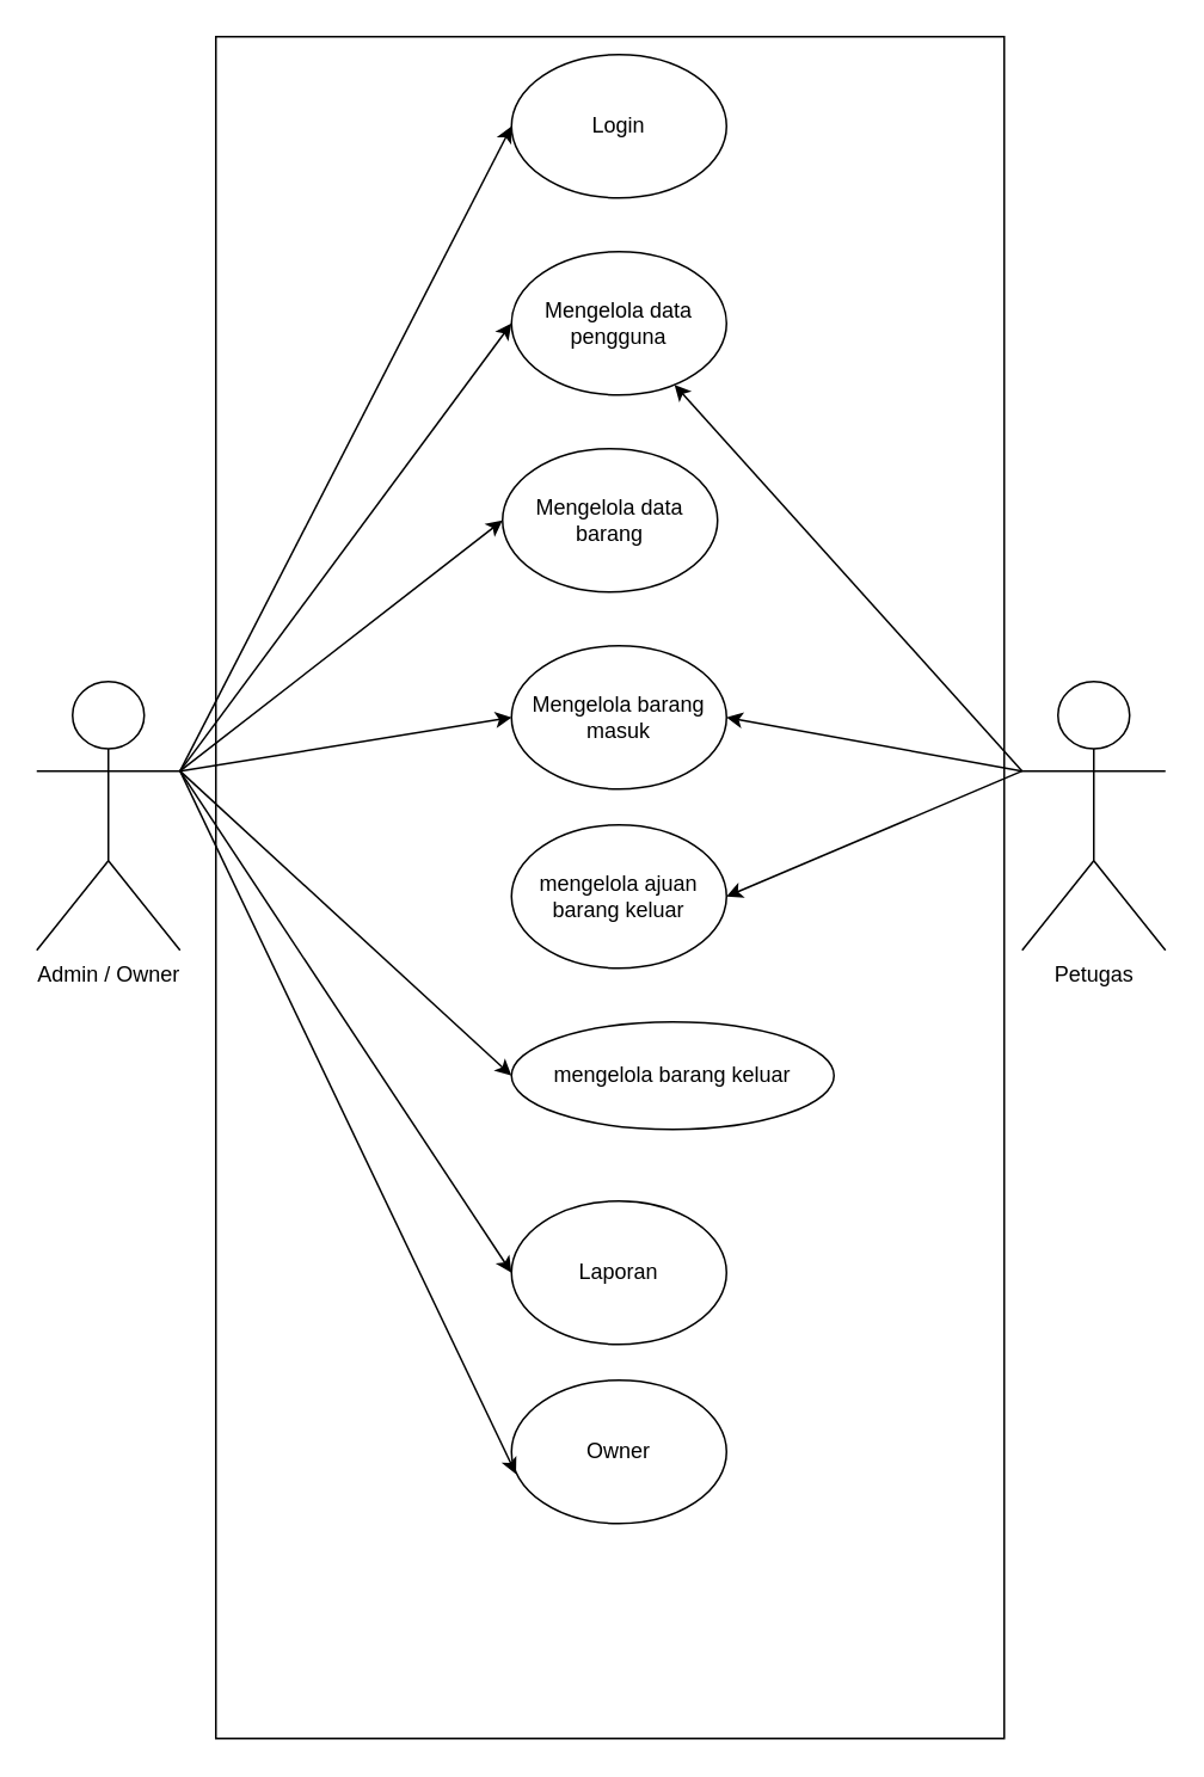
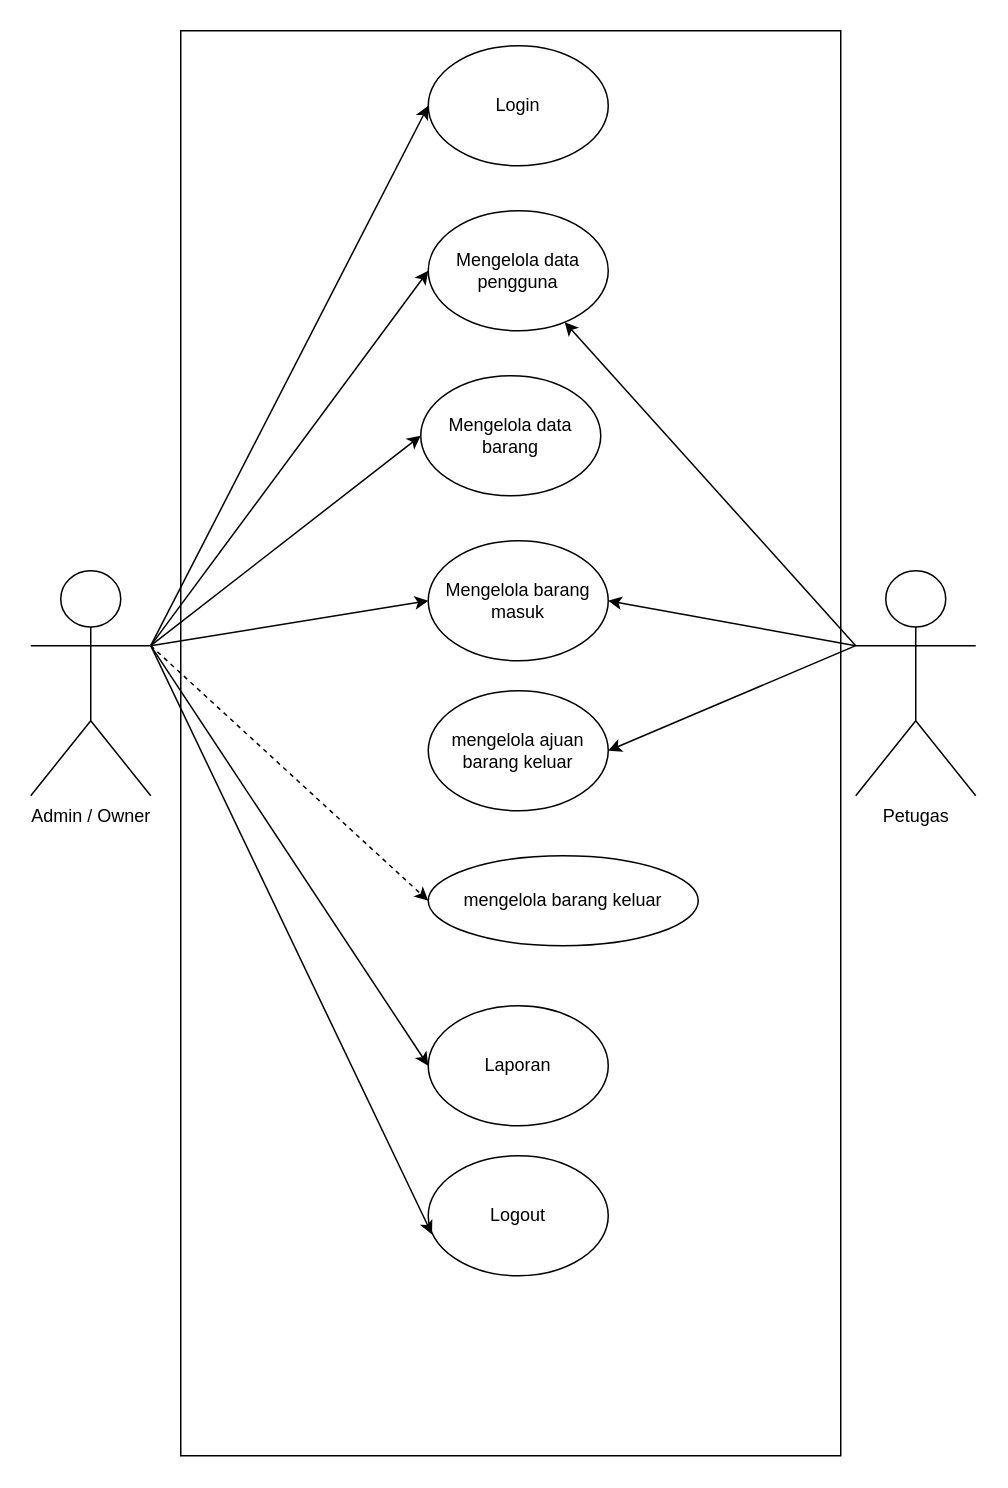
- <mxCell id="14" style="edgeStyle=none;rounded=0;orthogonalLoop=1;jettySize=auto;html=1;exitX=1;exitY=0.333;exitDx=0;exitDy=0;exitPerimeter=0;entryX=0;entryY=0.5;entryDx=0;entryDy=0;" parent="1" source="16" target="7" edge="1"><mxGeometry relative="1" as="geometry" /></mxCell>
+ <mxCell id="14" style="edgeStyle=none;rounded=0;orthogonalLoop=1;jettySize=auto;html=1;exitX=1;exitY=0.333;exitDx=0;exitDy=0;exitPerimeter=0;entryX=0;entryY=0.5;entryDx=0;entryDy=0;dashed=1;" parent="1" source="16" target="7" edge="1"><mxGeometry relative="1" as="geometry" /></mxCell>
- <mxCell id="9" value="Owner" style="ellipse;whiteSpace=wrap;html=1;" parent="1" vertex="1"><mxGeometry x="285" y="770" width="120" height="80" as="geometry" /></mxCell>
+ <mxCell id="9" value="Logout" style="ellipse;whiteSpace=wrap;html=1;" parent="1" vertex="1"><mxGeometry x="285" y="770" width="120" height="80" as="geometry" /></mxCell>
